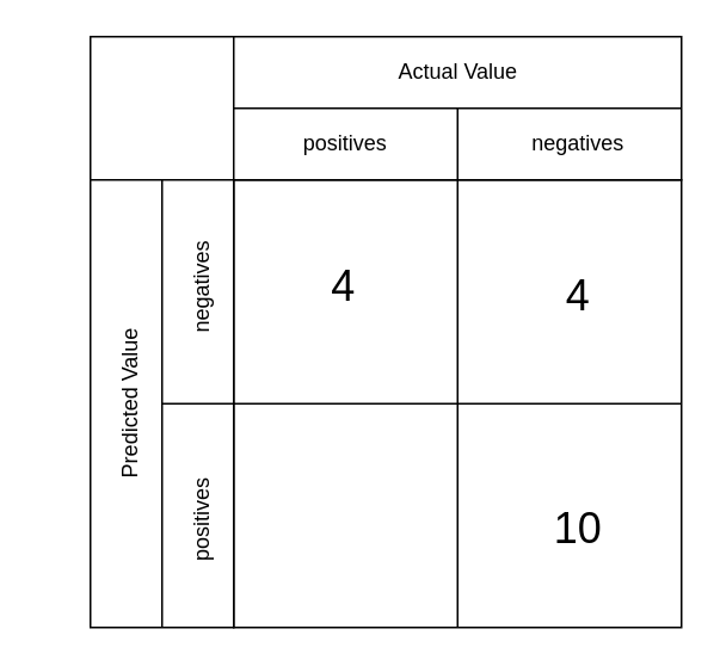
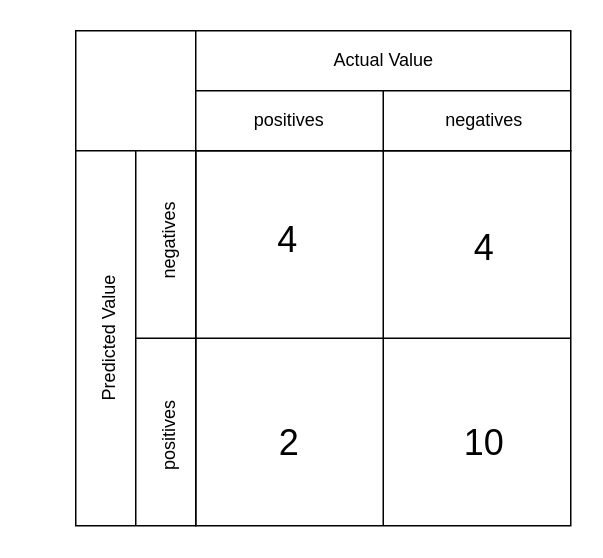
+ <mxCell id="20" value="&lt;font style=&quot;font-size: 24px&quot;&gt;2&lt;/font&gt;" style="text;html=1;strokeColor=none;fillColor=none;align=center;verticalAlign=middle;whiteSpace=wrap;rounded=0;" vertex="1" parent="1"><mxGeometry x="166.25" y="280" width="52.5" height="30" as="geometry" /></mxCell>
